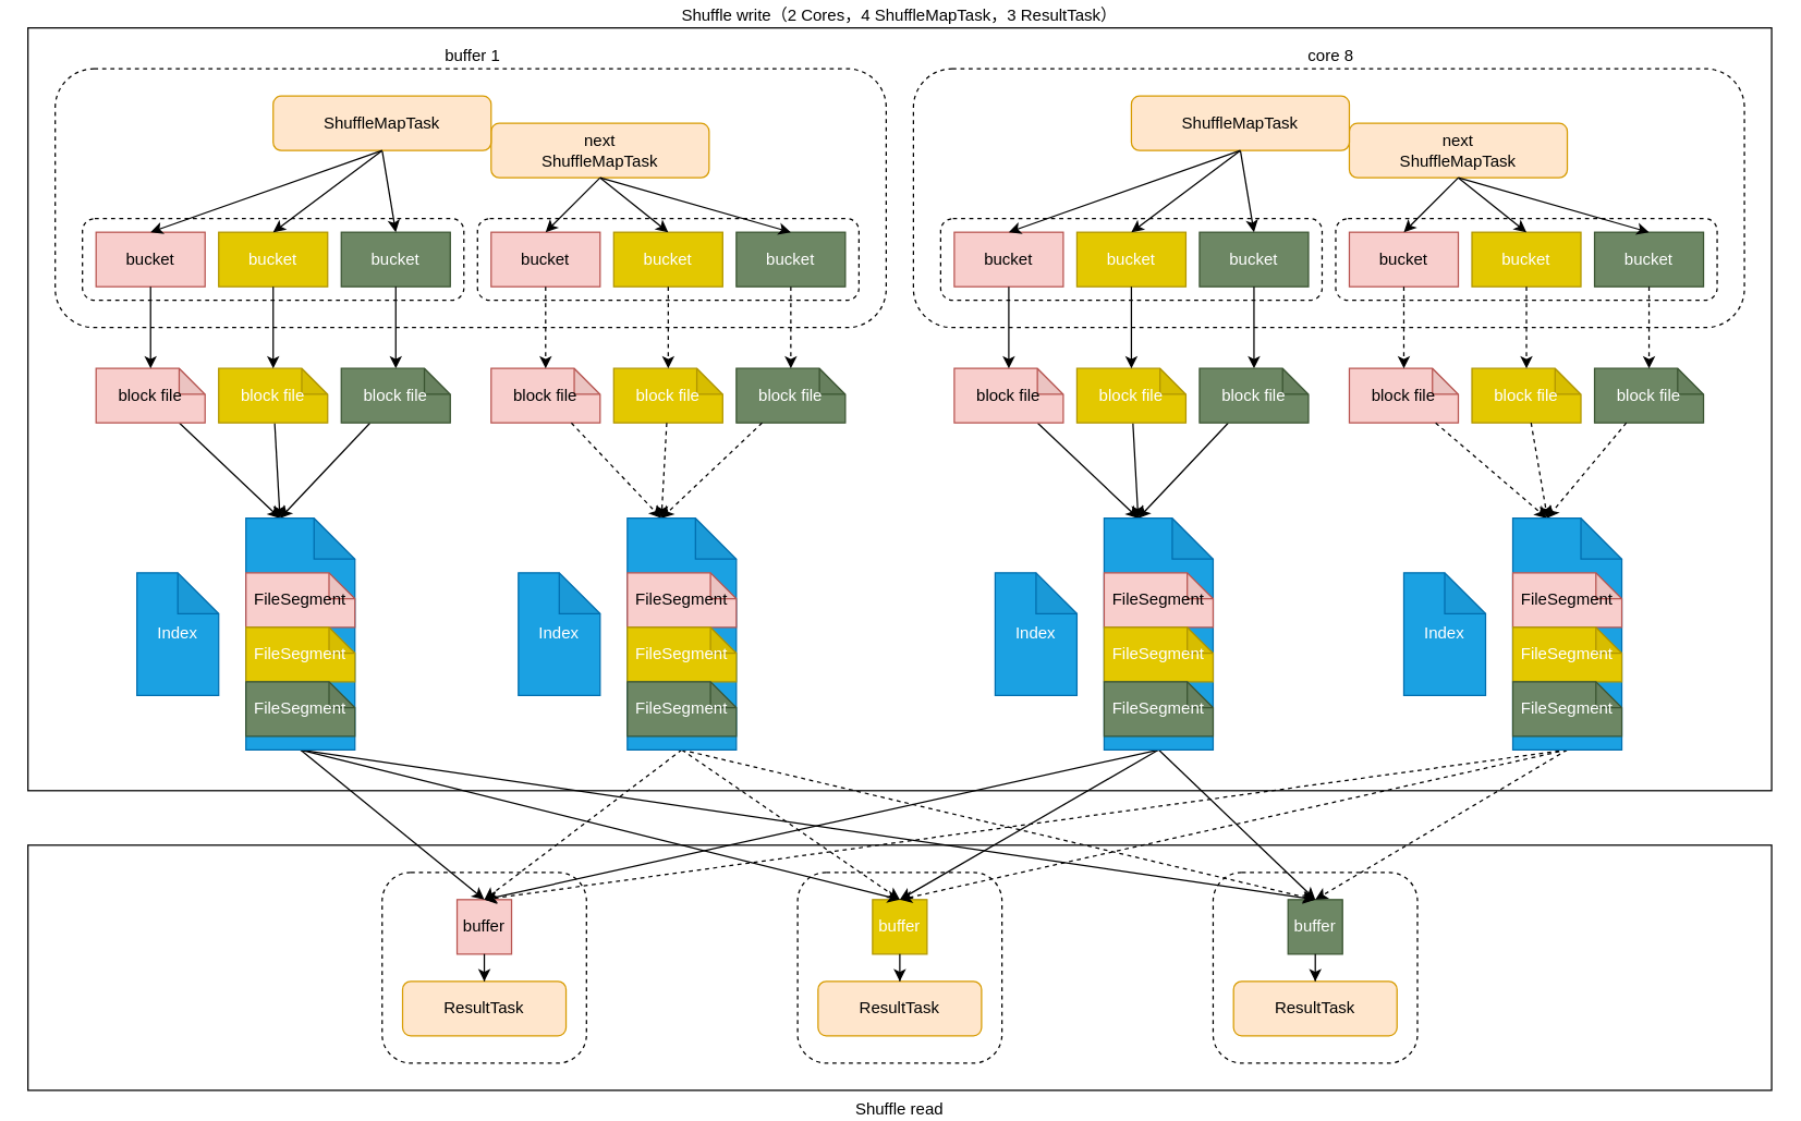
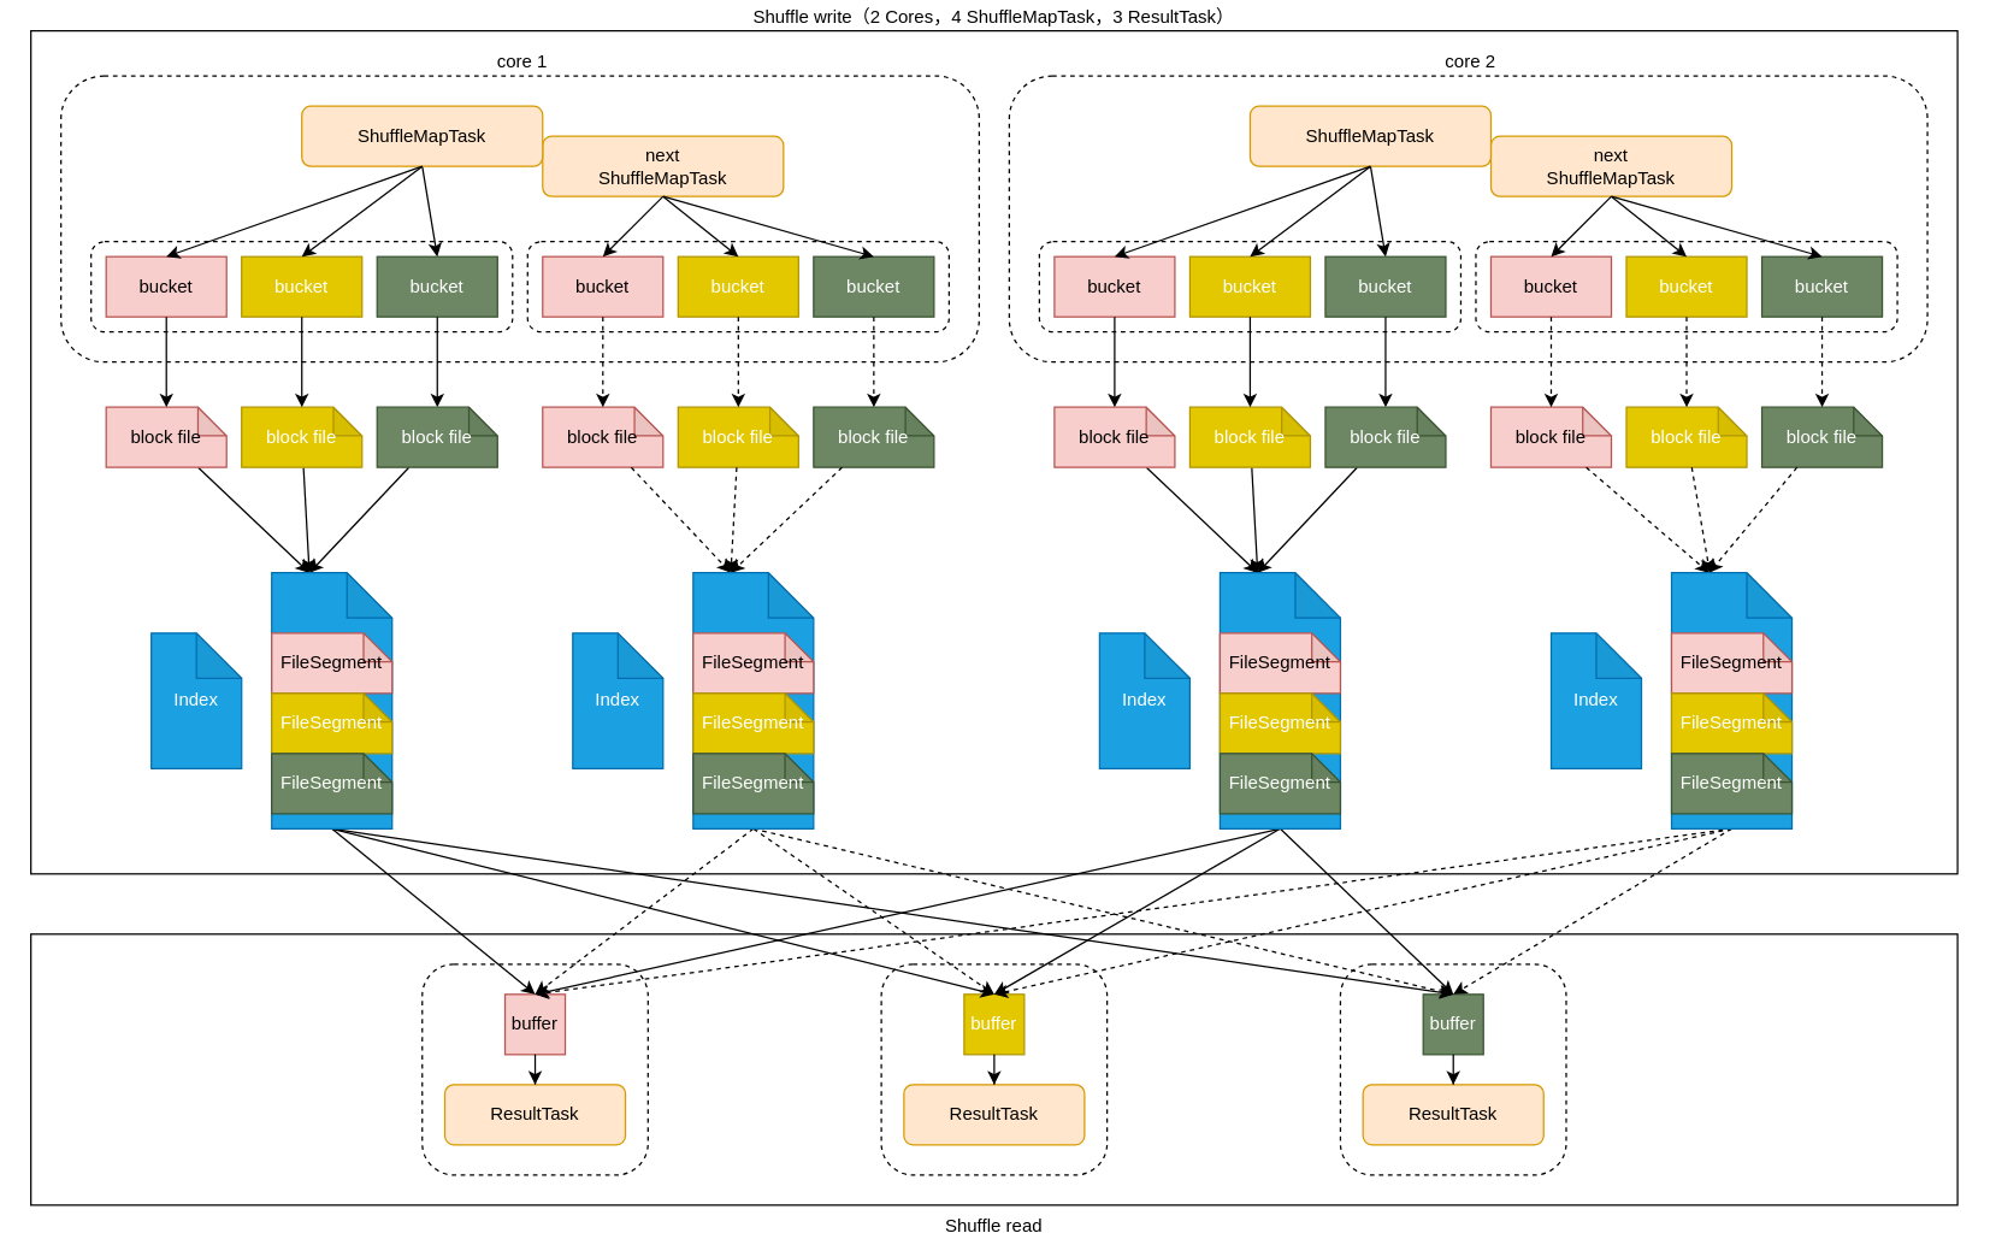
- <mxCell id="4" value="&amp;nbsp;buffer 1" style="rounded=1;whiteSpace=wrap;html=1;dashed=1;labelPosition=center;verticalLabelPosition=top;align=center;verticalAlign=bottom;" parent="1" vertex="1"><mxGeometry x="40" y="50" width="610" height="190" as="geometry" /></mxCell>
+ <mxCell id="4" value="&amp;nbsp;core 1" style="rounded=1;whiteSpace=wrap;html=1;dashed=1;labelPosition=center;verticalLabelPosition=top;align=center;verticalAlign=bottom;" parent="1" vertex="1"><mxGeometry x="40" y="50" width="610" height="190" as="geometry" /></mxCell>
- <mxCell id="34" value="&amp;nbsp;core 8" style="rounded=1;whiteSpace=wrap;html=1;dashed=1;labelPosition=center;verticalLabelPosition=top;align=center;verticalAlign=bottom;" parent="1" vertex="1"><mxGeometry x="670" y="50" width="610" height="190" as="geometry" /></mxCell>
+ <mxCell id="34" value="&amp;nbsp;core 2" style="rounded=1;whiteSpace=wrap;html=1;dashed=1;labelPosition=center;verticalLabelPosition=top;align=center;verticalAlign=bottom;" parent="1" vertex="1"><mxGeometry x="670" y="50" width="610" height="190" as="geometry" /></mxCell>
